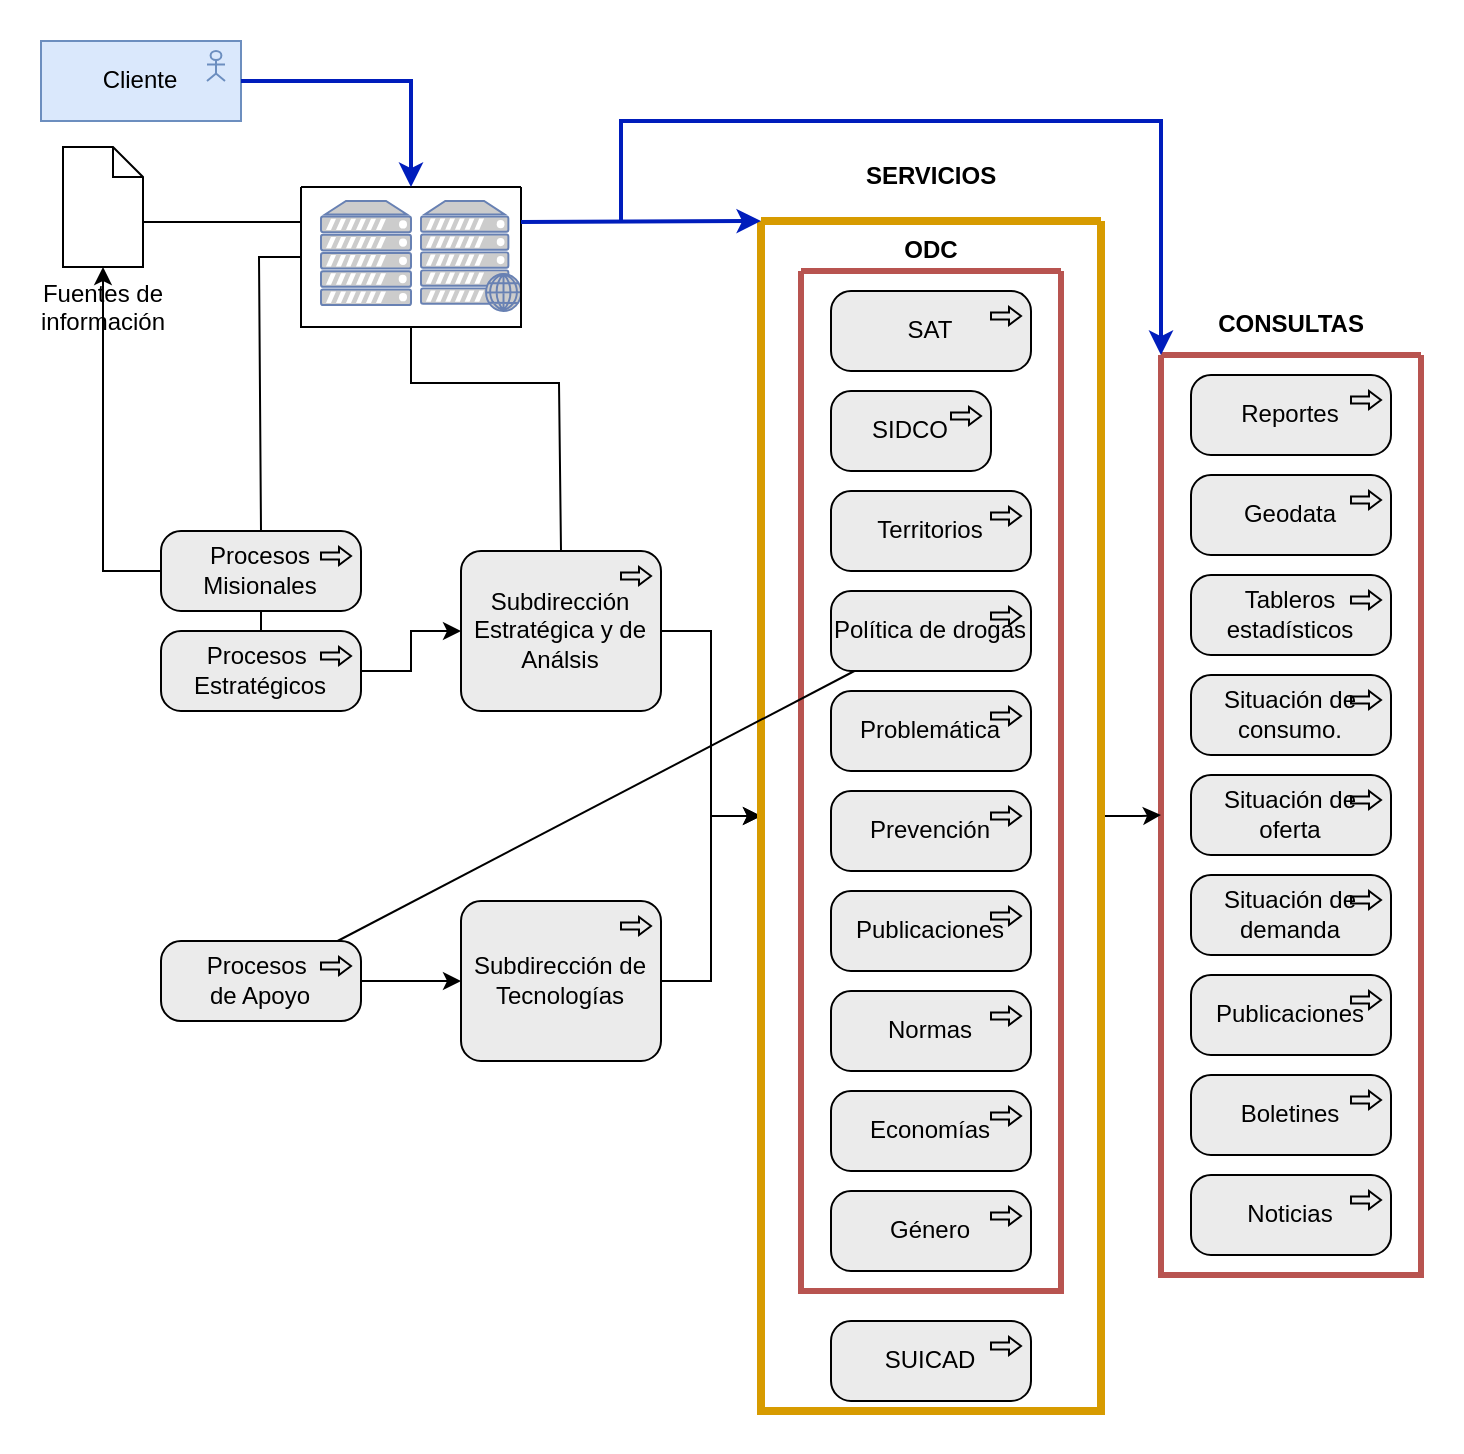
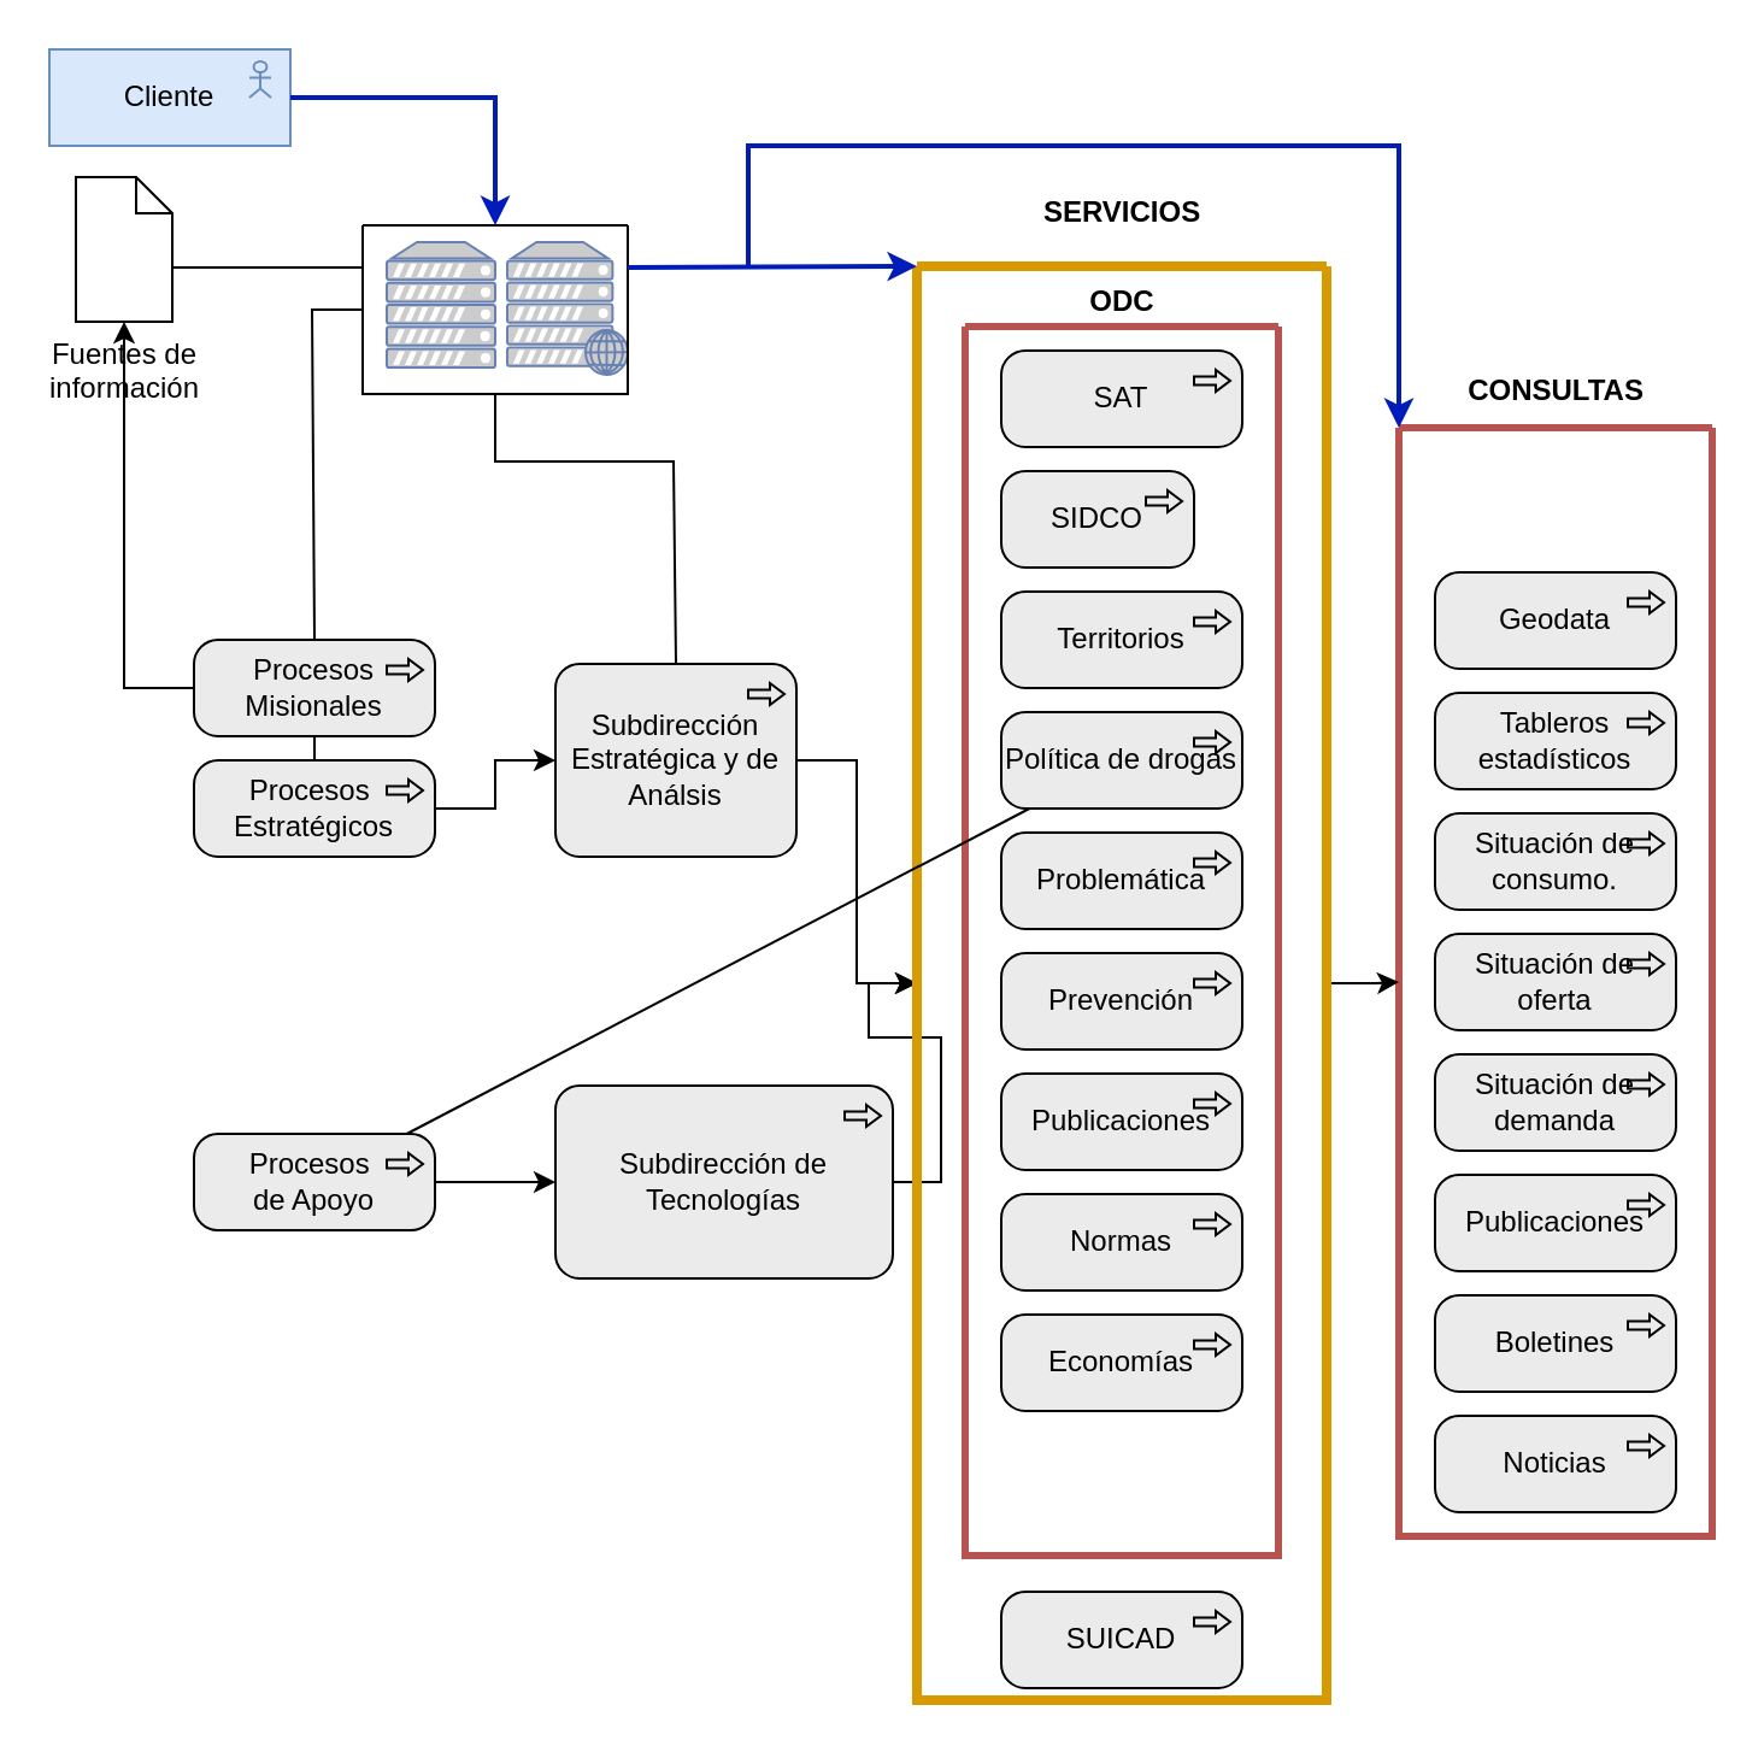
- <mxCell id="3" value="Reportes" style="html=1;outlineConnect=0;whiteSpace=wrap;fillColor=#EBEBEB;shape=mxgraph.archimate3.application;appType=proc;archiType=rounded;" vertex="1" parent="2"><mxGeometry x="15" y="10" width="100" height="40" as="geometry" /></mxCell>
- <mxCell id="21" value="Subdirección de Tecnologías" style="html=1;outlineConnect=0;whiteSpace=wrap;fillColor=#EBEBEB;shape=mxgraph.archimate3.application;appType=proc;archiType=rounded;" vertex="1" parent="1"><mxGeometry x="230" y="450" width="100" height="80" as="geometry" /></mxCell>
+ <mxCell id="21" value="Subdirección de Tecnologías" style="html=1;outlineConnect=0;whiteSpace=wrap;fillColor=#EBEBEB;shape=mxgraph.archimate3.application;appType=proc;archiType=rounded;" vertex="1" parent="1"><mxGeometry x="230" y="450" width="140" height="80" as="geometry" /></mxCell>
- <mxCell id="34" value="Género" style="html=1;outlineConnect=0;whiteSpace=wrap;fillColor=#EBEBEB;shape=mxgraph.archimate3.application;appType=proc;archiType=rounded;" vertex="1" parent="24"><mxGeometry x="15" y="460" width="100" height="40" as="geometry" /></mxCell>
